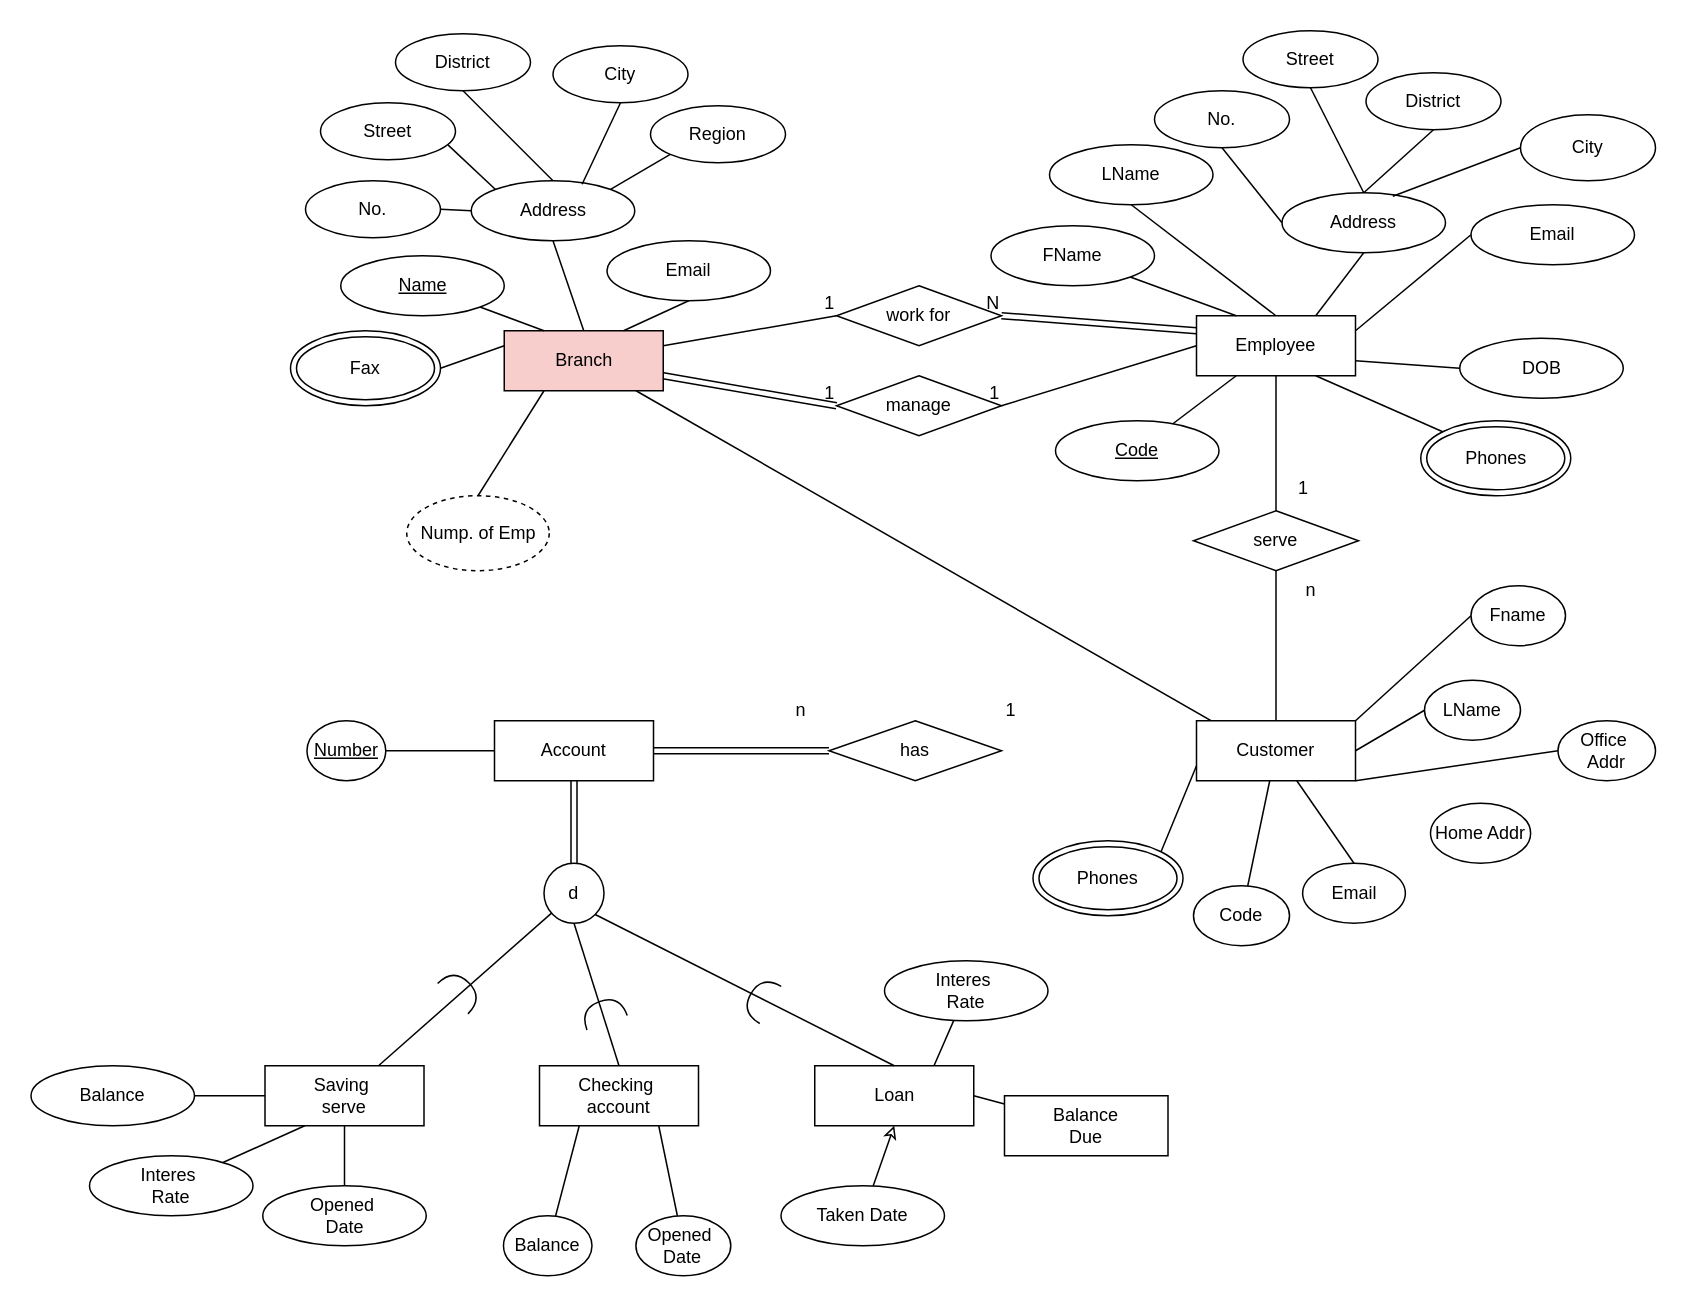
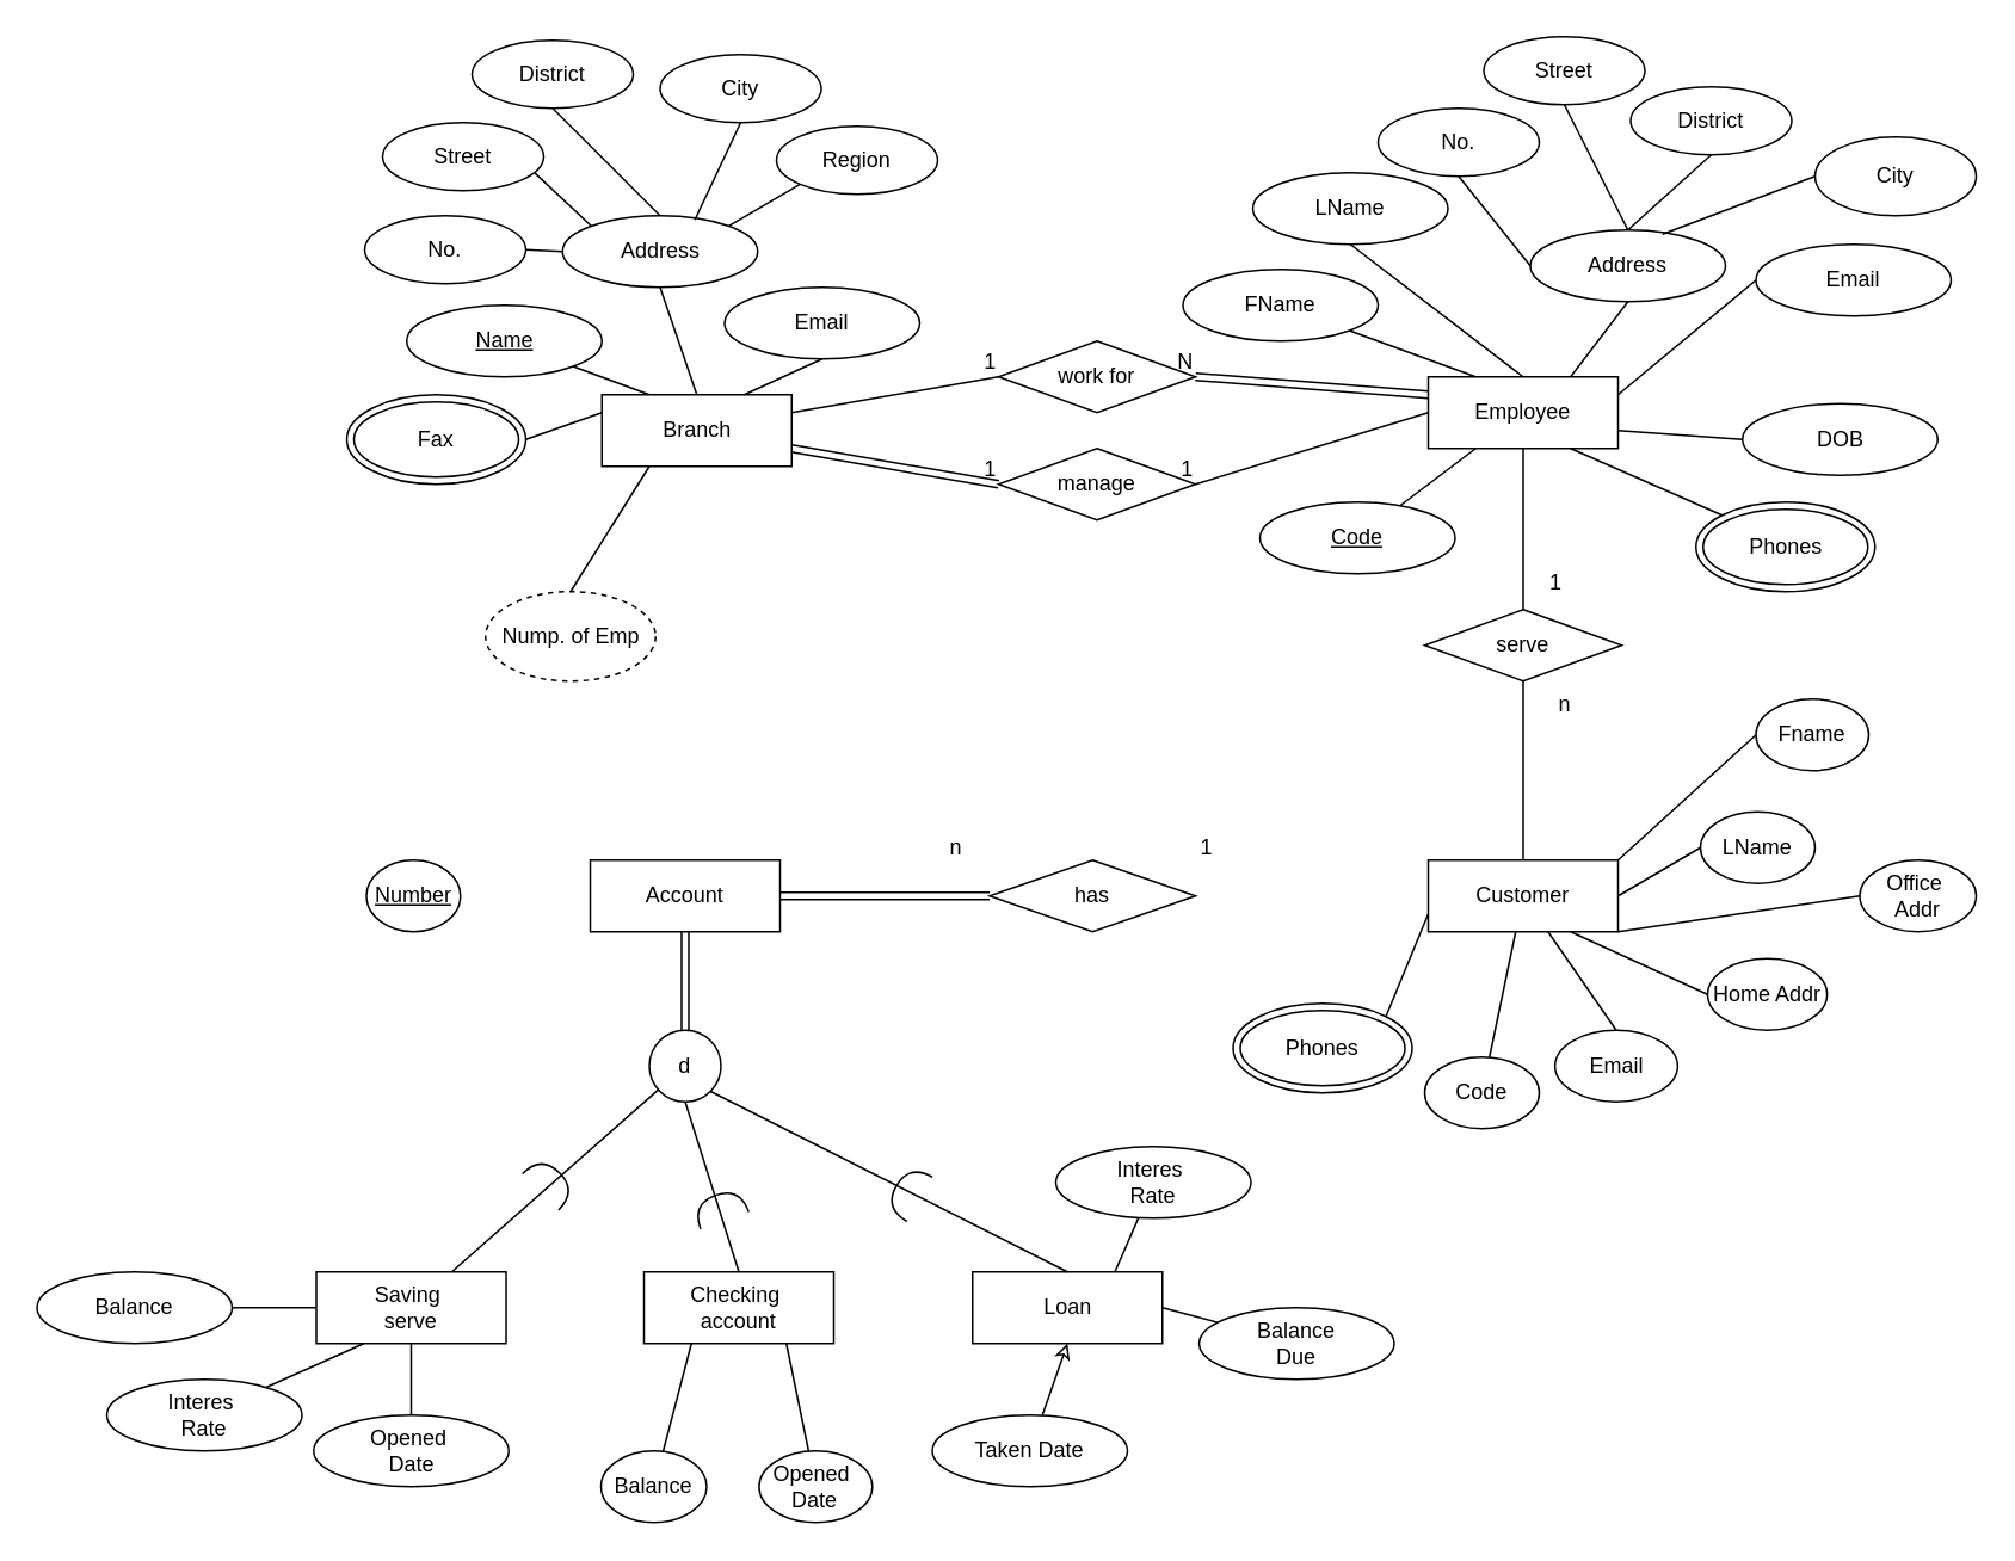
- <mxCell id="2" value="Branch" style="rounded=0;whiteSpace=wrap;html=1;fillColor=#f8cecc;" parent="1" vertex="1"><mxGeometry x="335.5" y="220" width="106" height="40" as="geometry" /></mxCell>
+ <mxCell id="2" value="Branch" style="rounded=0;whiteSpace=wrap;html=1;" parent="1" vertex="1"><mxGeometry x="335.5" y="220" width="106" height="40" as="geometry" /></mxCell>
- <mxCell id="11" style="rounded=0;orthogonalLoop=1;jettySize=auto;html=1;exitX=0.75;exitY=1;exitDx=0;exitDy=0;endArrow=none;endFill=0;" parent="1" source="12" target="2" edge="1"><mxGeometry relative="1" as="geometry" /></mxCell>
+ <mxCell id="11" style="rounded=0;orthogonalLoop=1;jettySize=auto;html=1;exitX=0.75;exitY=1;exitDx=0;exitDy=0;entryX=0;entryY=0.5;entryDx=0;entryDy=0;endArrow=none;endFill=0;" parent="1" source="12" target="67" edge="1"><mxGeometry relative="1" as="geometry" /></mxCell>
- <mxCell id="74" style="edgeStyle=orthogonalEdgeStyle;rounded=0;orthogonalLoop=1;jettySize=auto;html=1;entryX=0;entryY=0.5;entryDx=0;entryDy=0;endArrow=none;endFill=0;" parent="1" source="75" target="5" edge="1"><mxGeometry relative="1" as="geometry" /></mxCell>
- <mxCell id="100" value="Balance&lt;div&gt;Due&lt;/div&gt;" style="whiteSpace=wrap;html=1;rounded=0;" parent="1" vertex="1"><mxGeometry x="669" y="730" width="109" height="40" as="geometry" /></mxCell>
+ <mxCell id="100" value="Balance&lt;div&gt;Due&lt;/div&gt;" style="ellipse;whiteSpace=wrap;html=1;" parent="1" vertex="1"><mxGeometry x="669" y="730" width="109" height="40" as="geometry" /></mxCell>
